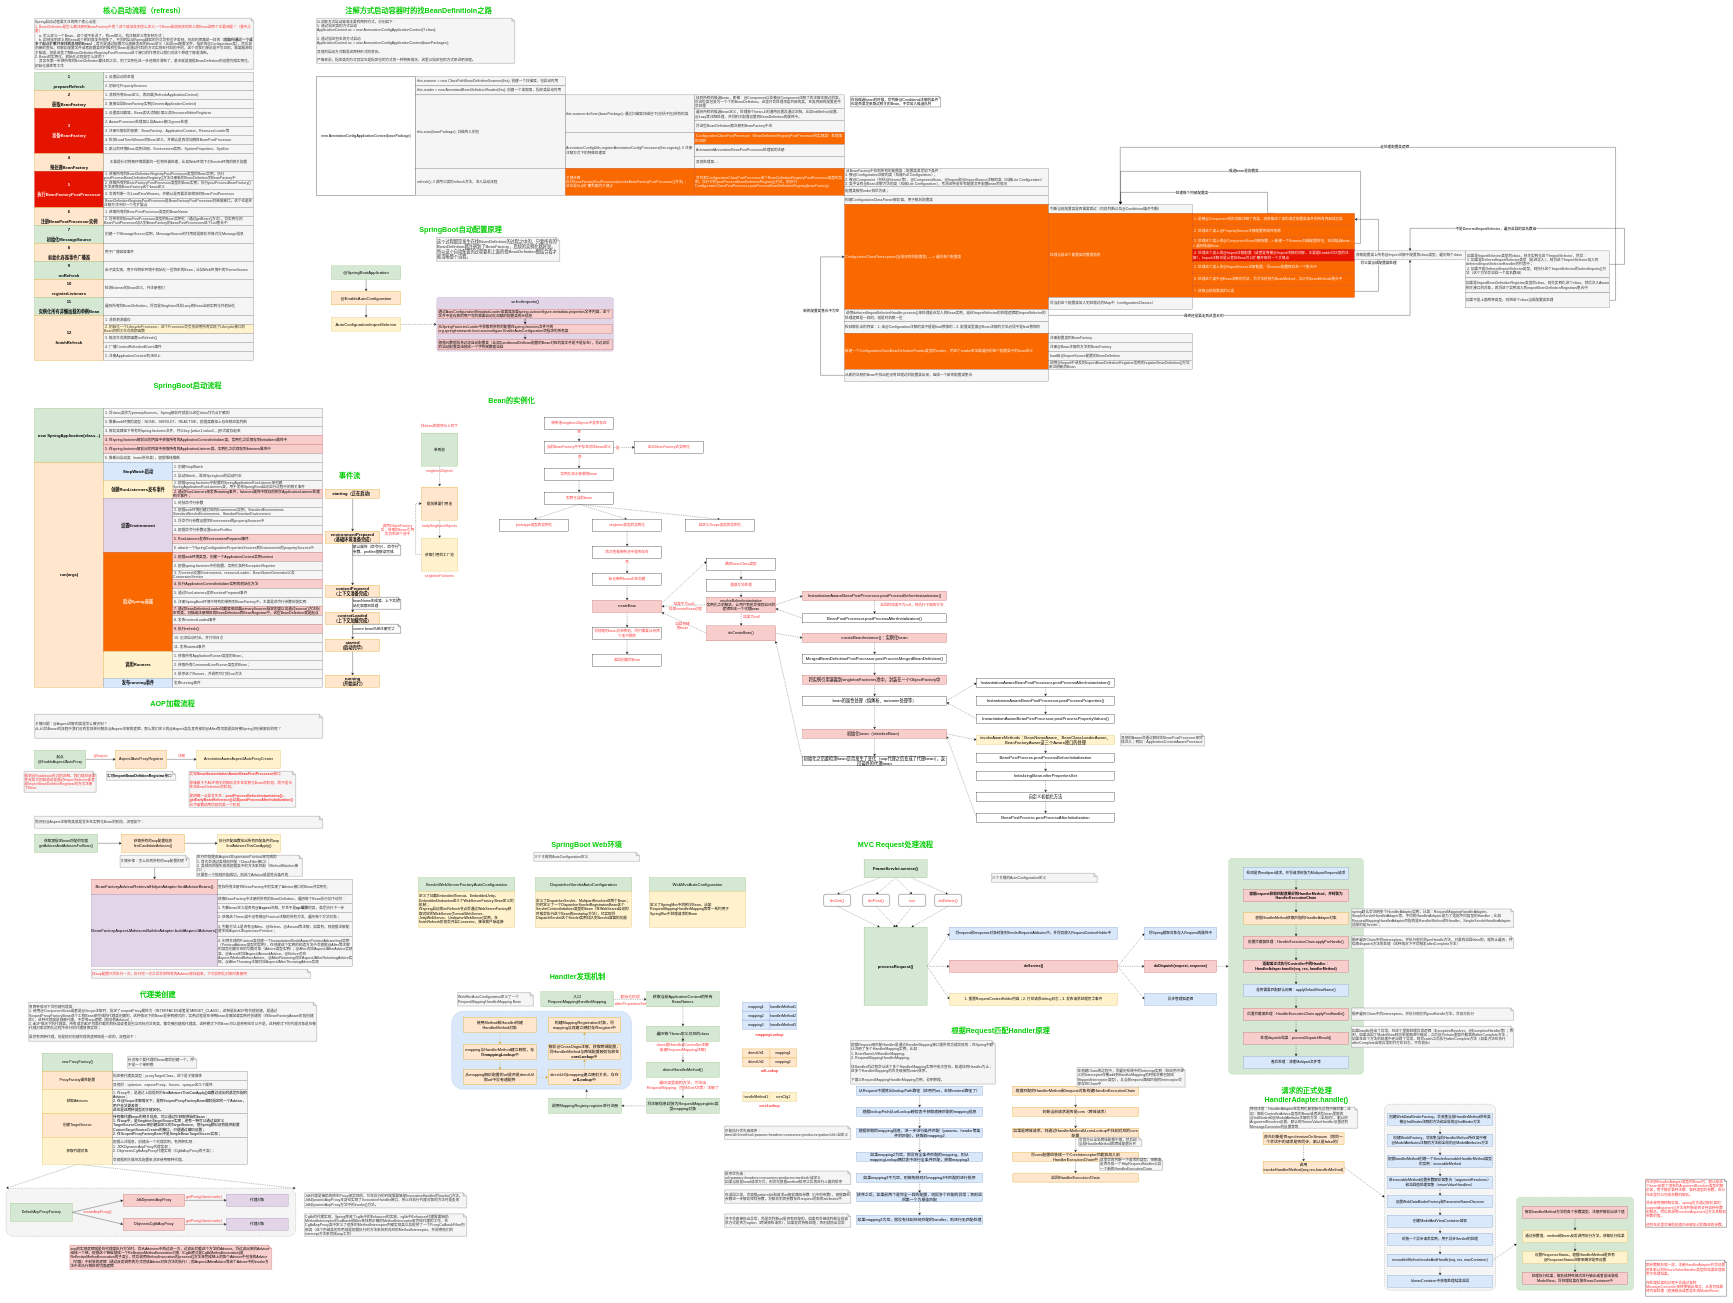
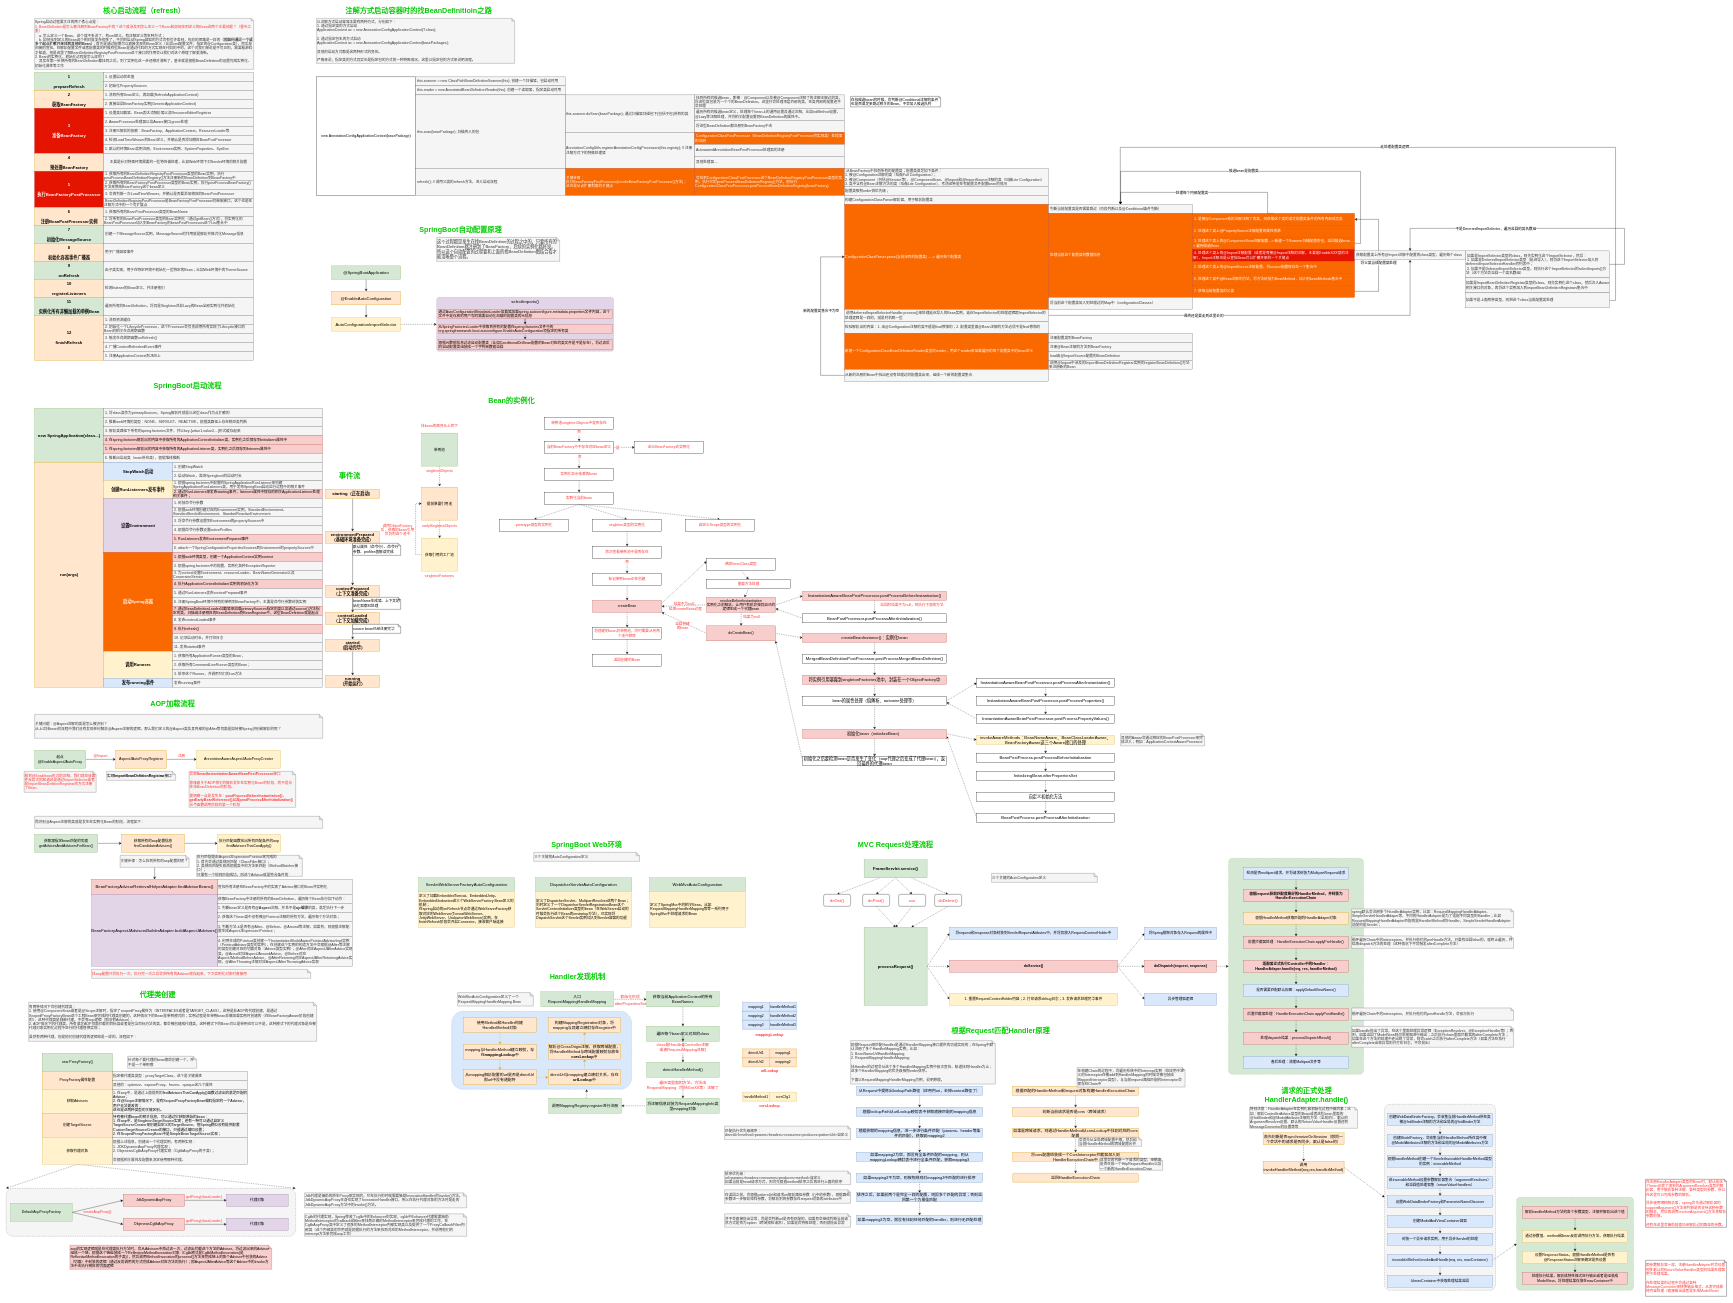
- <mxCell id="42" value="&amp;nbsp;2. 初始化一个LifecycleProcessor，这个Processor会负责调用所有实现了Lifecycle接口的Bean的相关生命周期函数" style="rounded=0;whiteSpace=wrap;html=1;fontSize=12;align=left;fillColor=#fff2cc;strokeColor=#666666;fontColor=#333333;" parent="1" vertex="1"><mxGeometry x="345" y="1080" width="500" height="30" as="geometry" /></mxCell>
+ <mxCell id="42" value="&amp;nbsp;2. 初始化一个LifecycleProcessor，这个Processor会负责调用所有实现了Lifecycle接口的Bean的相关生命周期函数" style="rounded=0;whiteSpace=wrap;html=1;fontSize=12;align=left;fillColor=#f5f5f5;strokeColor=#666666;fontColor=#333333;" parent="1" vertex="1"><mxGeometry x="345" y="1080" width="500" height="30" as="geometry" /></mxCell>
- <mxCell id="286" value="重载方法处理" style="rounded=0;whiteSpace=wrap;html=1;fontSize=12;fontColor=#FF3333;align=center;" parent="1" vertex="1"><mxGeometry x="2355" y="1930" width="230" height="40" as="geometry" /></mxCell>
+ <mxCell id="286" value="重载方法处理" style="rounded=0;whiteSpace=wrap;html=1;fontSize=12;fontColor=#FF3333;align=center;" parent="1" vertex="1"><mxGeometry x="2355" y="1930" width="280" height="30" as="geometry" /></mxCell>
- <mxCell id="357" style="edgeStyle=none;rounded=0;orthogonalLoop=1;jettySize=auto;html=1;exitX=0.5;exitY=1;exitDx=0;exitDy=0;entryX=0.25;entryY=0;entryDx=0;entryDy=0;dashed=1;fontSize=14;fontColor=#FF3333;" parent="1" source="358" target="368" edge="1"><mxGeometry relative="1" as="geometry" /></mxCell>
